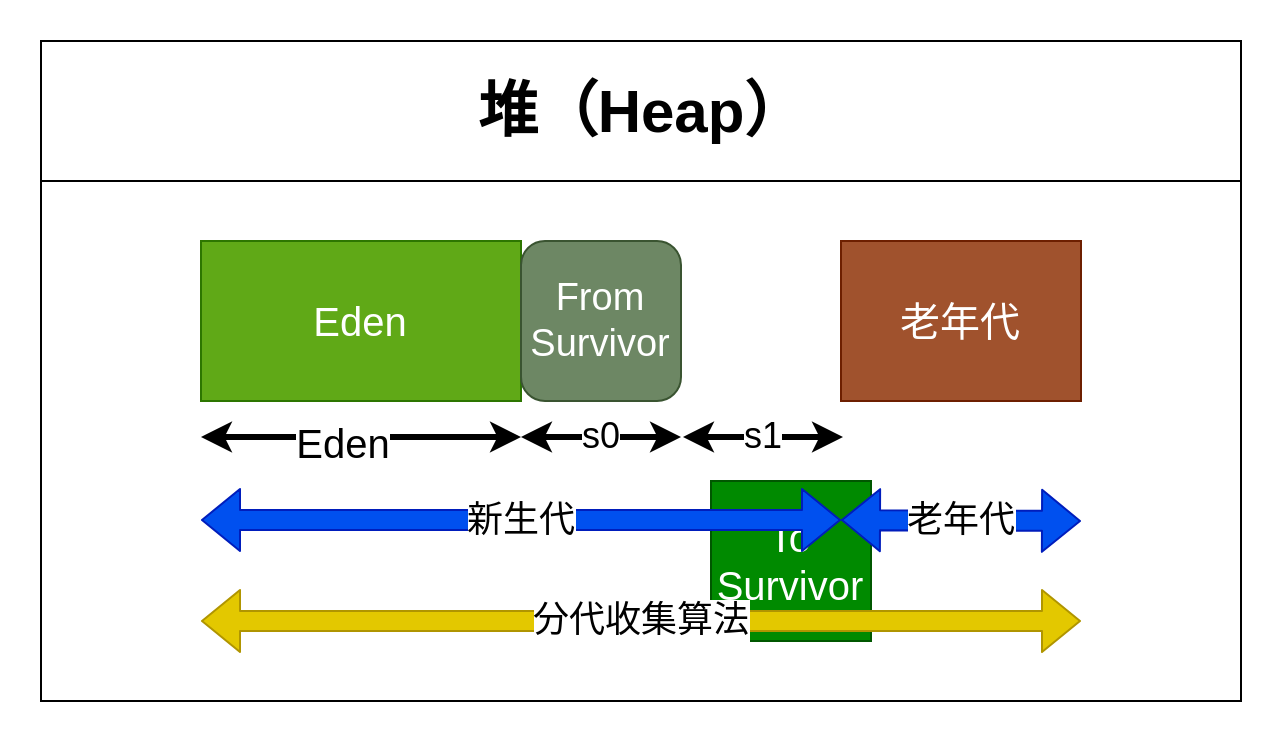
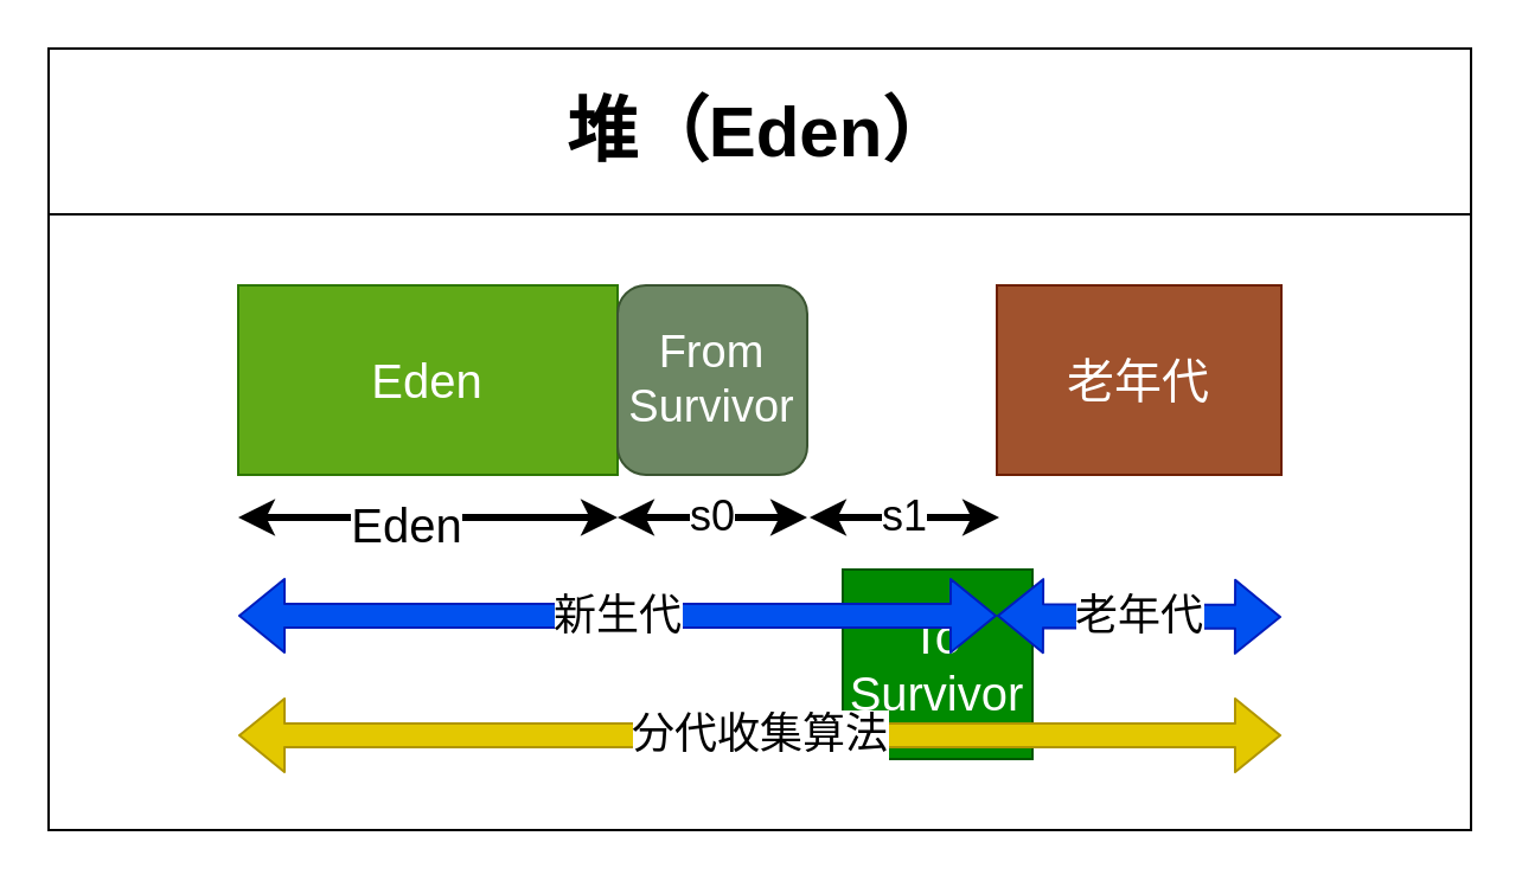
- <mxCell id="2" value="&lt;font style=&quot;font-size: 30px&quot;&gt;堆（Heap）&lt;/font&gt;" style="swimlane;html=1;startSize=70;horizontal=1;containerType=tree;newEdgeStyle={&quot;edgeStyle&quot;:&quot;elbowEdgeStyle&quot;,&quot;startArrow&quot;:&quot;none&quot;,&quot;endArrow&quot;:&quot;none&quot;};" vertex="1" parent="1"><mxGeometry x="20" y="20" width="600" height="330" as="geometry" /></mxCell>
+ <mxCell id="2" value="&lt;font style=&quot;font-size: 30px&quot;&gt;堆（Eden）&lt;/font&gt;" style="swimlane;html=1;startSize=70;horizontal=1;containerType=tree;newEdgeStyle={&quot;edgeStyle&quot;:&quot;elbowEdgeStyle&quot;,&quot;startArrow&quot;:&quot;none&quot;,&quot;endArrow&quot;:&quot;none&quot;};" vertex="1" parent="1"><mxGeometry x="20" y="20" width="600" height="330" as="geometry" /></mxCell>
